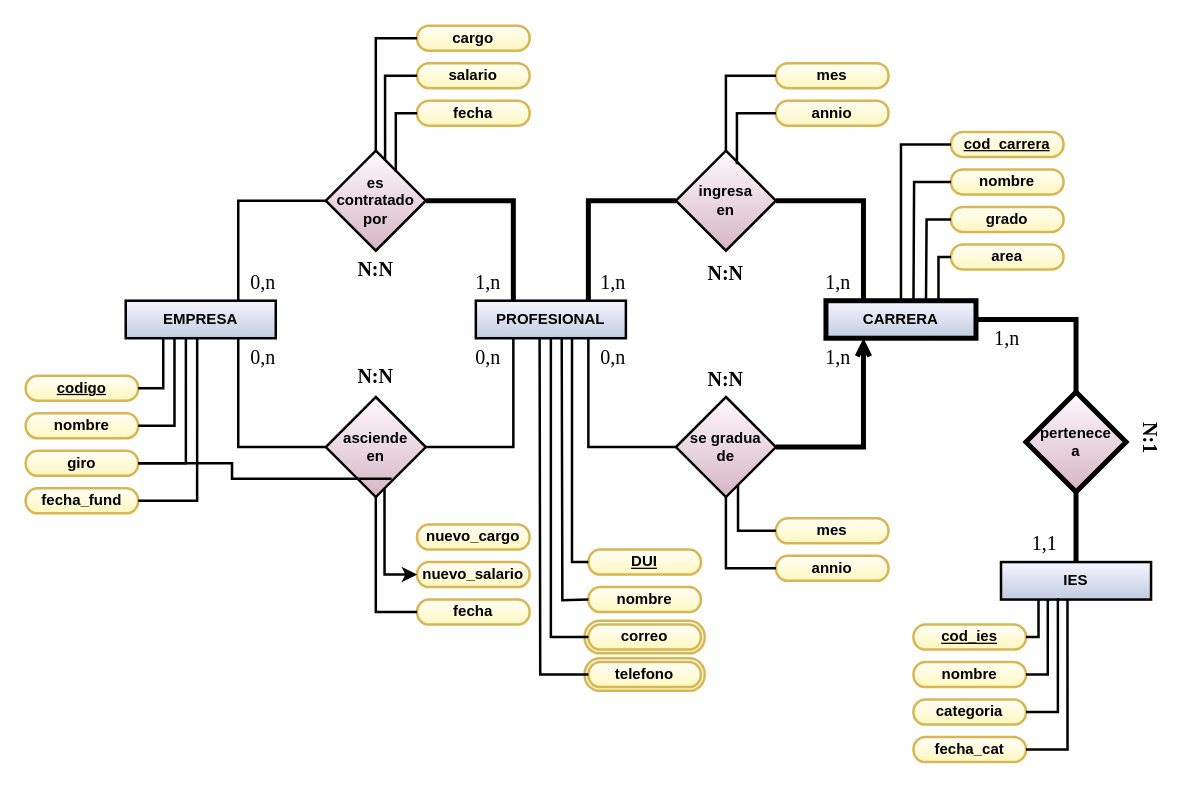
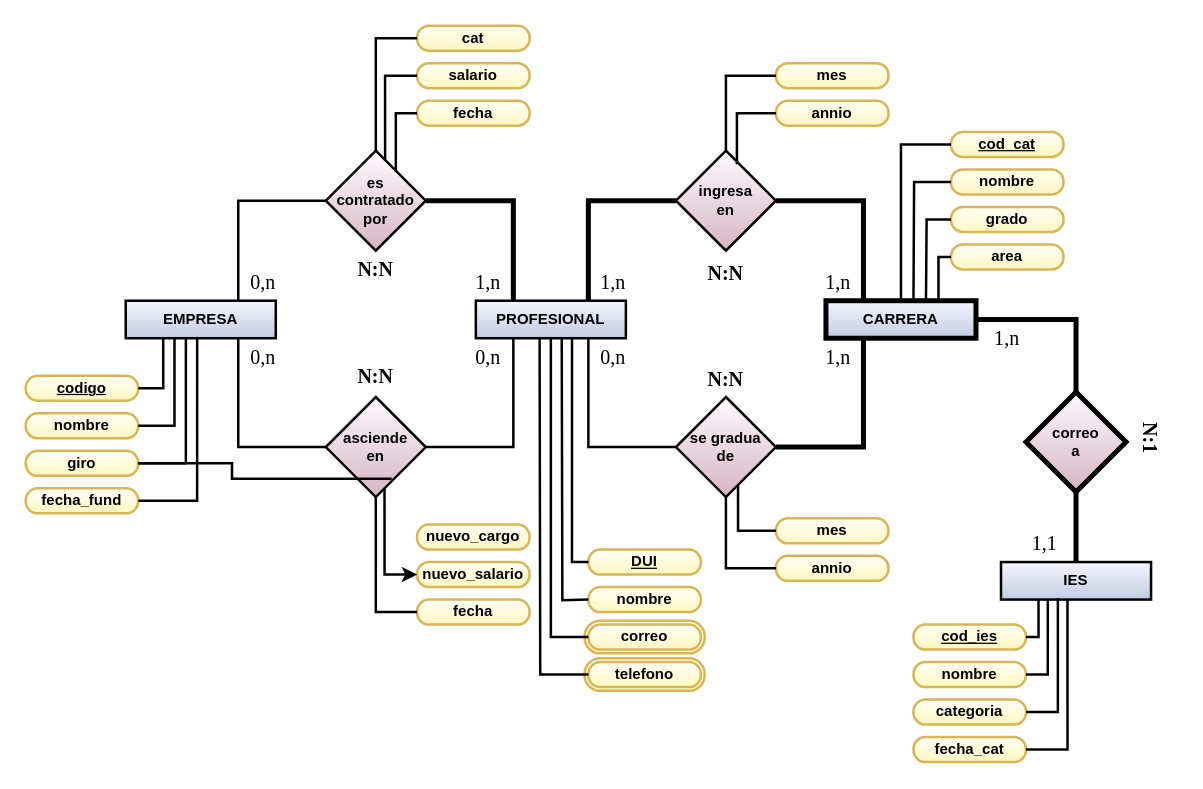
- <mxCell id="63" value="cargo" style="rounded=1;whiteSpace=wrap;html=1;arcSize=48;fillColor=#FFFEF7;strokeColor=#d6b656;strokeWidth=2;glass=0;shadow=0;comic=0;gradientColor=#FFF7BF;fontStyle=1" parent="1" vertex="1"><mxGeometry x="333" y="20" width="90" height="20" as="geometry" /></mxCell>
+ <mxCell id="63" value="cat" style="rounded=1;whiteSpace=wrap;html=1;arcSize=48;fillColor=#FFFEF7;strokeColor=#d6b656;strokeWidth=2;glass=0;shadow=0;comic=0;gradientColor=#FFF7BF;fontStyle=1" parent="1" vertex="1"><mxGeometry x="333" y="20" width="90" height="20" as="geometry" /></mxCell>
- <mxCell id="31" value="cod_carrera" style="rounded=1;whiteSpace=wrap;html=1;arcSize=48;fillColor=#FFFEF7;strokeColor=#d6b656;strokeWidth=2;glass=0;shadow=0;comic=0;gradientColor=#FFF7BF;fontStyle=5" parent="1" vertex="1"><mxGeometry x="760" y="105" width="90" height="20" as="geometry" /></mxCell>
+ <mxCell id="31" value="cod_cat" style="rounded=1;whiteSpace=wrap;html=1;arcSize=48;fillColor=#FFFEF7;strokeColor=#d6b656;strokeWidth=2;glass=0;shadow=0;comic=0;gradientColor=#FFF7BF;fontStyle=5" parent="1" vertex="1"><mxGeometry x="760" y="105" width="90" height="20" as="geometry" /></mxCell>
- <mxCell id="20" value="" style="endArrow=open;html=1;shadow=0;strokeWidth=4;entryX=0.25;entryY=1;entryDx=0;entryDy=0;exitX=1;exitY=0.5;exitDx=0;exitDy=0;rounded=0;edgeStyle=orthogonalEdgeStyle;" parent="1" source="11" target="6" edge="1"><mxGeometry width="50" height="50" relative="1" as="geometry"><mxPoint x="630" y="150" as="sourcePoint" /><mxPoint x="700" y="250" as="targetPoint" /></mxGeometry></mxCell>
+ <mxCell id="20" value="" style="endArrow=none;html=1;shadow=0;strokeWidth=4;entryX=0.25;entryY=1;entryDx=0;entryDy=0;exitX=1;exitY=0.5;exitDx=0;exitDy=0;rounded=0;edgeStyle=orthogonalEdgeStyle;" parent="1" source="11" target="6" edge="1"><mxGeometry width="50" height="50" relative="1" as="geometry"><mxPoint x="630" y="150" as="sourcePoint" /><mxPoint x="700" y="250" as="targetPoint" /></mxGeometry></mxCell>
- <mxCell id="12" value="pertenece&lt;br&gt;a&lt;br&gt;" style="rhombus;whiteSpace=wrap;html=1;rounded=0;shadow=0;glass=1;comic=0;strokeColor=#000000;strokeWidth=4;fillColor=#FFFAFE;gradientColor=#D5B5C2;fontStyle=1" parent="1" vertex="1"><mxGeometry x="820" y="313" width="80" height="80" as="geometry" /></mxCell>
+ <mxCell id="12" value="correo&lt;br&gt;a&lt;br&gt;" style="rhombus;whiteSpace=wrap;html=1;rounded=0;shadow=0;glass=1;comic=0;strokeColor=#000000;strokeWidth=4;fillColor=#FFFAFE;gradientColor=#D5B5C2;fontStyle=1" parent="1" vertex="1"><mxGeometry x="820" y="313" width="80" height="80" as="geometry" /></mxCell>
